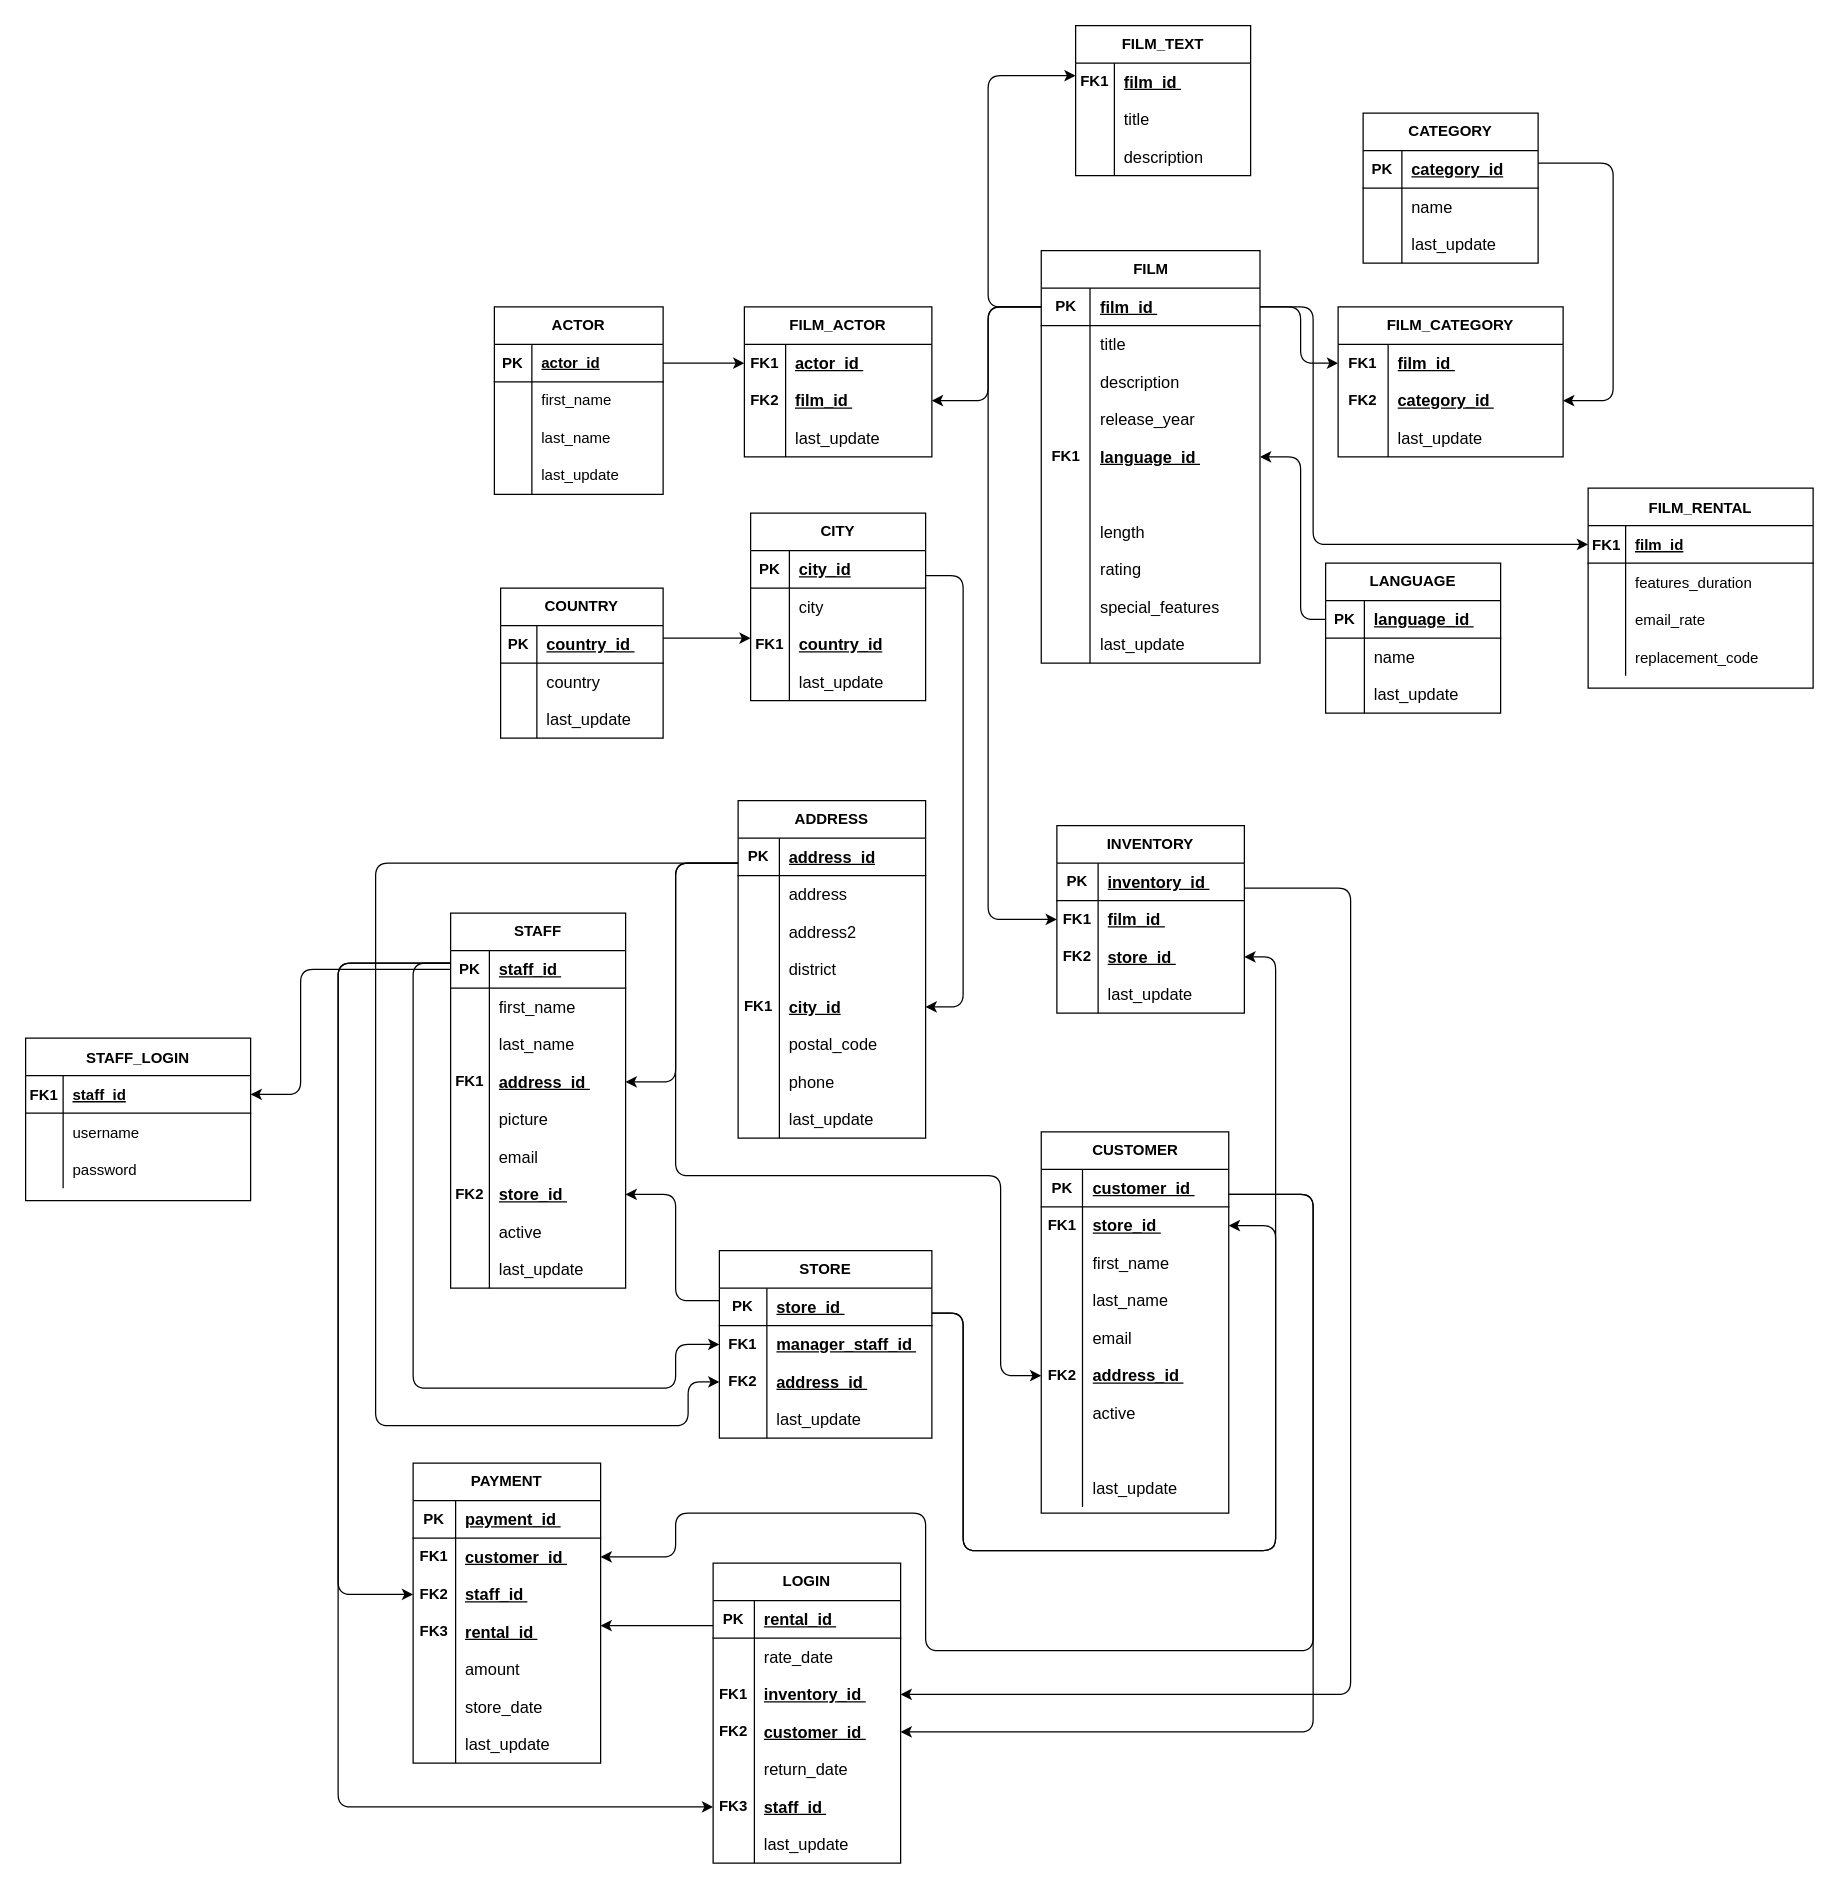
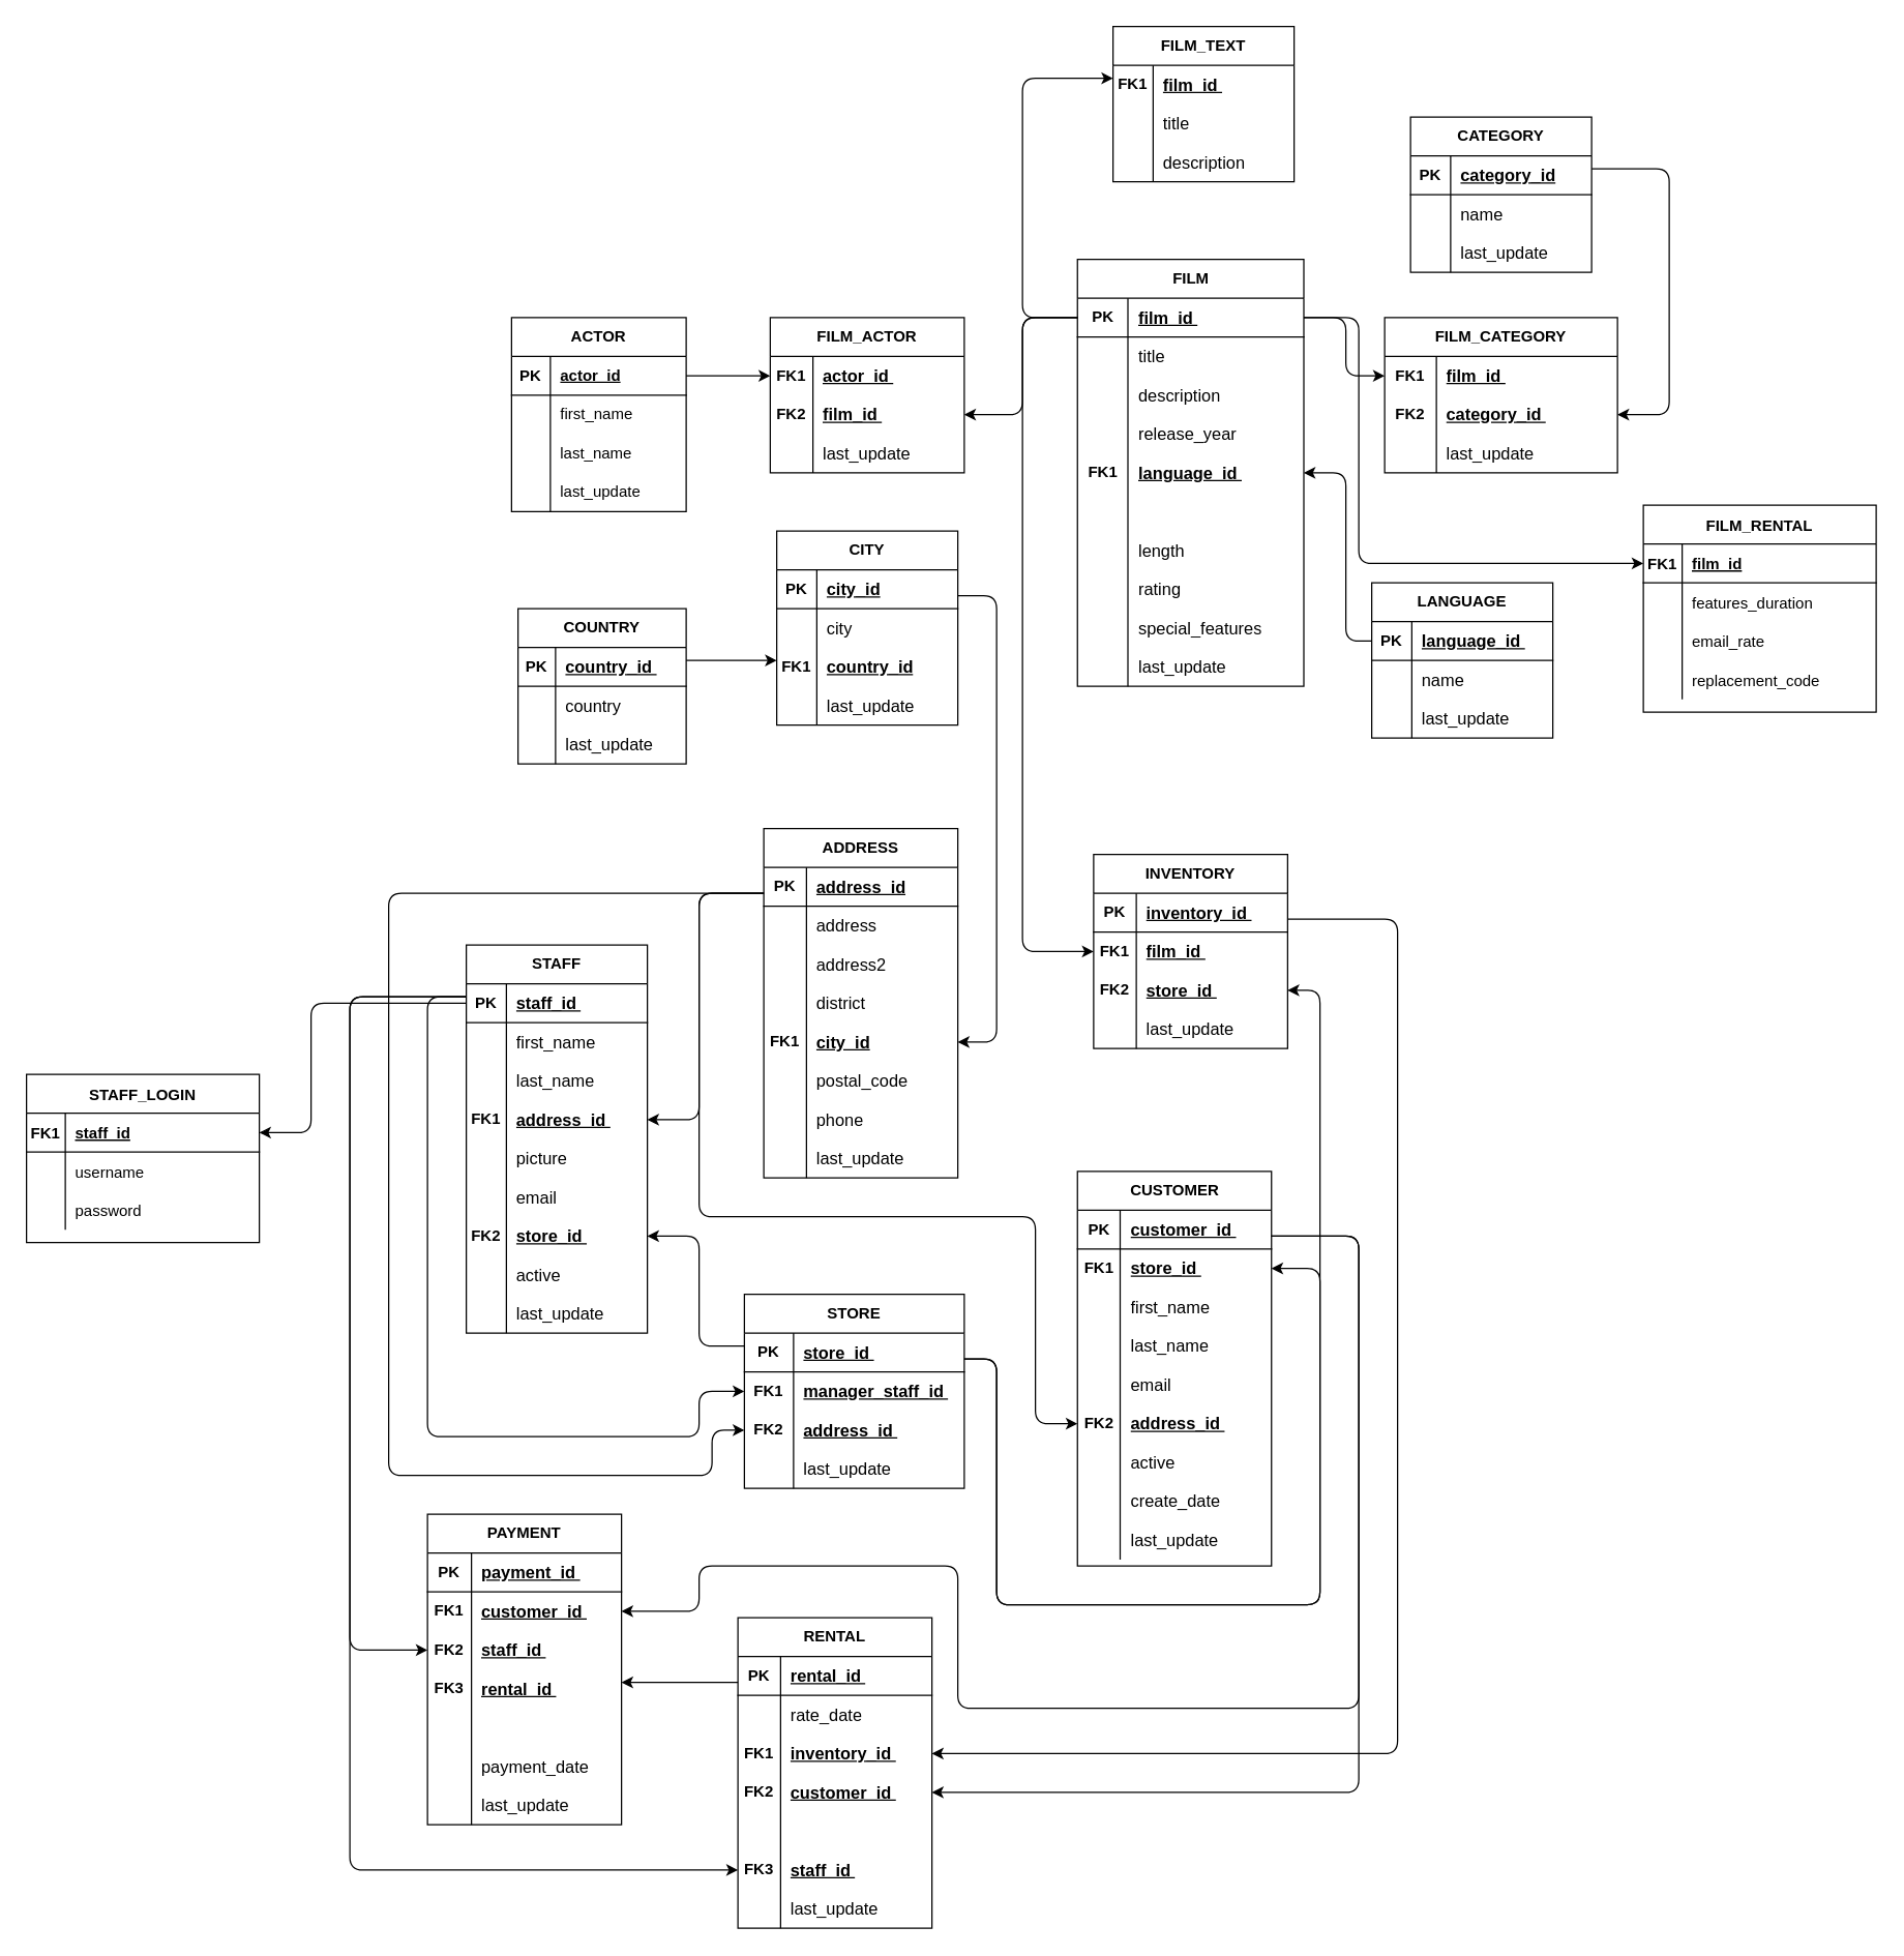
+ <mxCell id="97" value="&lt;span style=&quot;font-family: sans-serif ; font-size: 13.12px ; background-color: rgb(255 , 255 , 255)&quot;&gt;create_date&lt;/span&gt;" style="shape=partialRectangle;html=1;whiteSpace=wrap;connectable=0;fillColor=none;top=0;left=0;bottom=0;right=0;align=left;spacingLeft=6;overflow=hidden;" parent="95" vertex="1"><mxGeometry x="33" width="117" height="30" as="geometry" /></mxCell>
- <mxCell id="207" value="LOGIN" style="shape=table;html=1;whiteSpace=wrap;startSize=30;container=1;collapsible=0;childLayout=tableLayout;fixedRows=1;rowLines=0;fontStyle=1;align=center;" parent="1" vertex="1"><mxGeometry x="570" y="1250" width="150" height="240" as="geometry" /></mxCell>
+ <mxCell id="207" value="RENTAL" style="shape=table;html=1;whiteSpace=wrap;startSize=30;container=1;collapsible=0;childLayout=tableLayout;fixedRows=1;rowLines=0;fontStyle=1;align=center;" parent="1" vertex="1"><mxGeometry x="570" y="1250" width="150" height="240" as="geometry" /></mxCell>
- <mxCell id="200" value="&lt;span style=&quot;font-family: sans-serif ; font-size: 13.12px ; background-color: rgb(255 , 255 , 255)&quot;&gt;amount&lt;/span&gt;" style="shape=partialRectangle;html=1;whiteSpace=wrap;connectable=0;fillColor=none;top=0;left=0;bottom=0;right=0;align=left;spacingLeft=6;overflow=hidden;" parent="198" vertex="1"><mxGeometry x="34" width="116" height="30" as="geometry" /></mxCell>
- <mxCell id="203" value="&lt;span style=&quot;font-family: sans-serif ; font-size: 13.12px ; background-color: rgb(255 , 255 , 255)&quot;&gt;store_date&lt;/span&gt;" style="shape=partialRectangle;html=1;whiteSpace=wrap;connectable=0;fillColor=none;top=0;left=0;bottom=0;right=0;align=left;spacingLeft=6;overflow=hidden;" parent="201" vertex="1"><mxGeometry x="34" width="116" height="30" as="geometry" /></mxCell>
+ <mxCell id="203" value="&lt;span style=&quot;font-family: sans-serif ; font-size: 13.12px ; background-color: rgb(255 , 255 , 255)&quot;&gt;payment_date&lt;/span&gt;" style="shape=partialRectangle;html=1;whiteSpace=wrap;connectable=0;fillColor=none;top=0;left=0;bottom=0;right=0;align=left;spacingLeft=6;overflow=hidden;" parent="201" vertex="1"><mxGeometry x="34" width="116" height="30" as="geometry" /></mxCell>
- <mxCell id="222" value="&lt;span style=&quot;font-family: sans-serif ; font-size: 13.12px ; background-color: rgb(255 , 255 , 255)&quot;&gt;return_date&lt;/span&gt;" style="shape=partialRectangle;html=1;whiteSpace=wrap;connectable=0;fillColor=none;top=0;left=0;bottom=0;right=0;align=left;spacingLeft=6;overflow=hidden;" parent="220" vertex="1"><mxGeometry x="33" width="117" height="30" as="geometry" /></mxCell>
